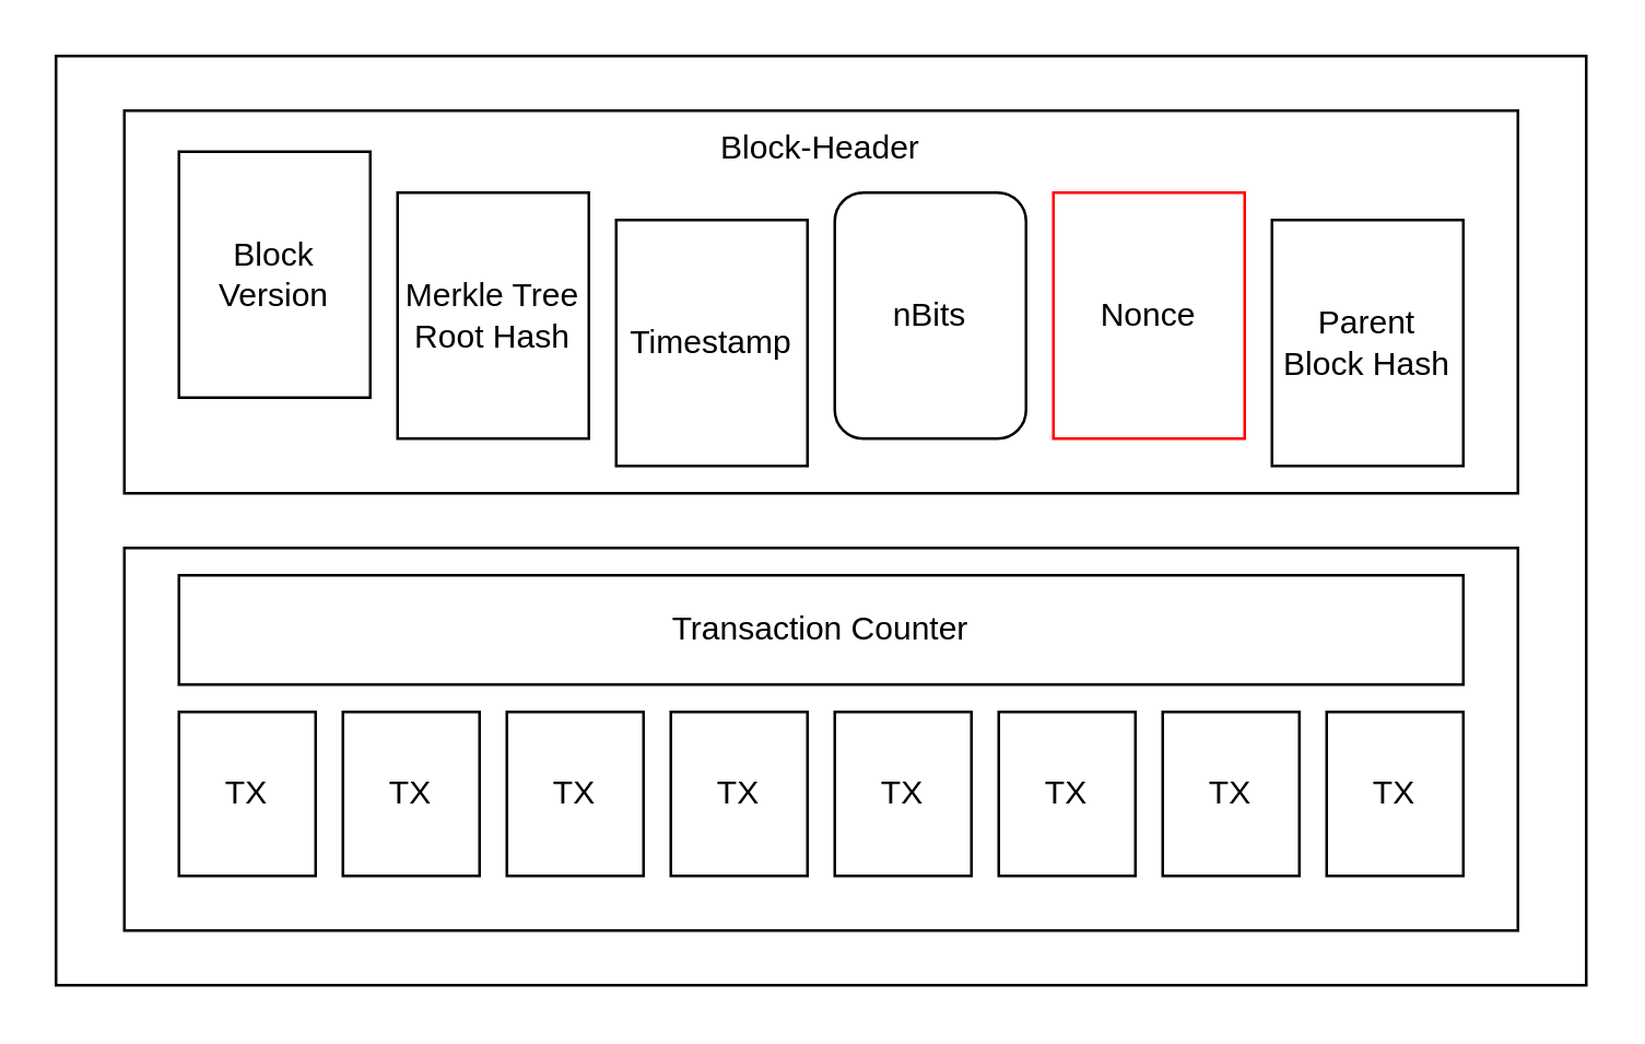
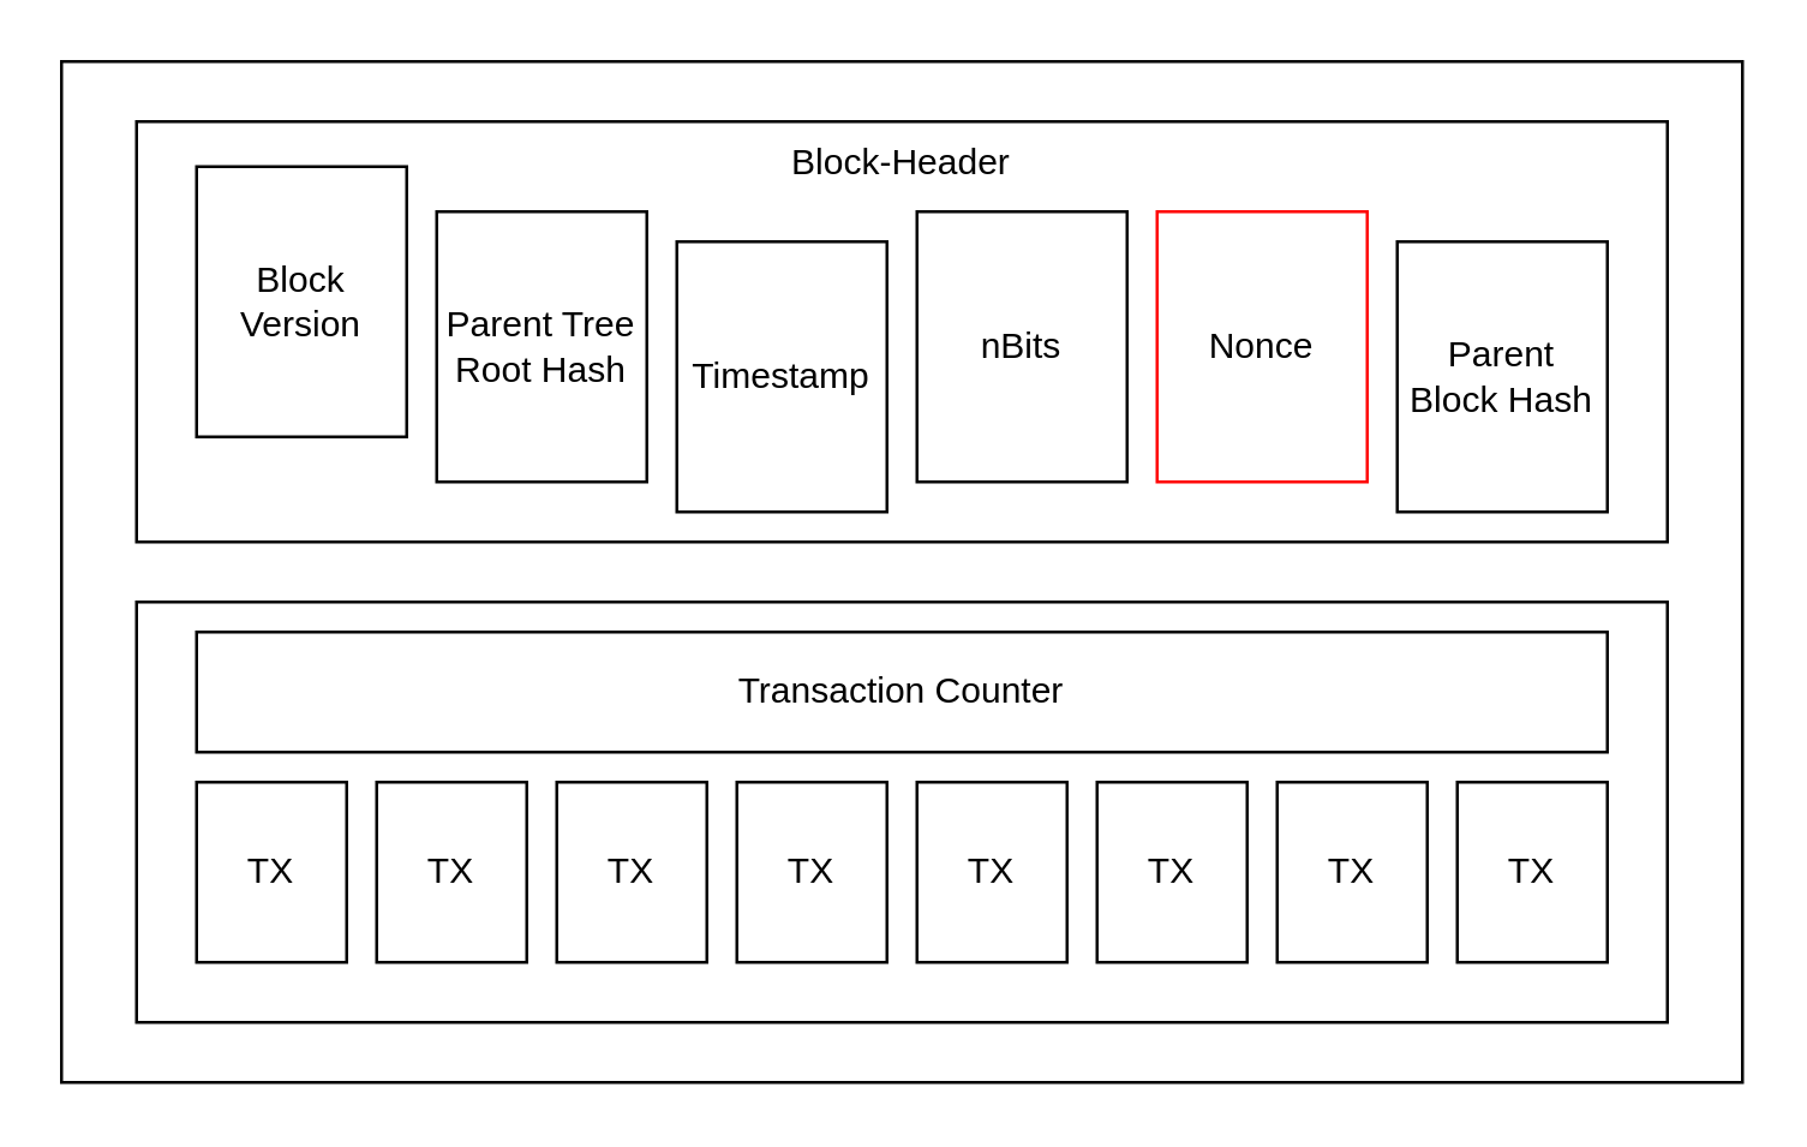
- <mxCell id="4" value="Merkle Tree Root Hash" style="rounded=0;whiteSpace=wrap;html=1;fillColor=none;" vertex="1" parent="1"><mxGeometry x="145" y="70" width="70" height="90" as="geometry" /></mxCell>
+ <mxCell id="4" value="Parent Tree Root Hash" style="rounded=0;whiteSpace=wrap;html=1;fillColor=none;" vertex="1" parent="1"><mxGeometry x="145" y="70" width="70" height="90" as="geometry" /></mxCell>
- <mxCell id="6" value="nBits" style="whiteSpace=wrap;html=1;fillColor=none;rounded=1;" vertex="1" parent="1"><mxGeometry x="305" y="70" width="70" height="90" as="geometry" /></mxCell>
+ <mxCell id="6" value="nBits" style="rounded=0;whiteSpace=wrap;html=1;fillColor=none;" vertex="1" parent="1"><mxGeometry x="305" y="70" width="70" height="90" as="geometry" /></mxCell>
